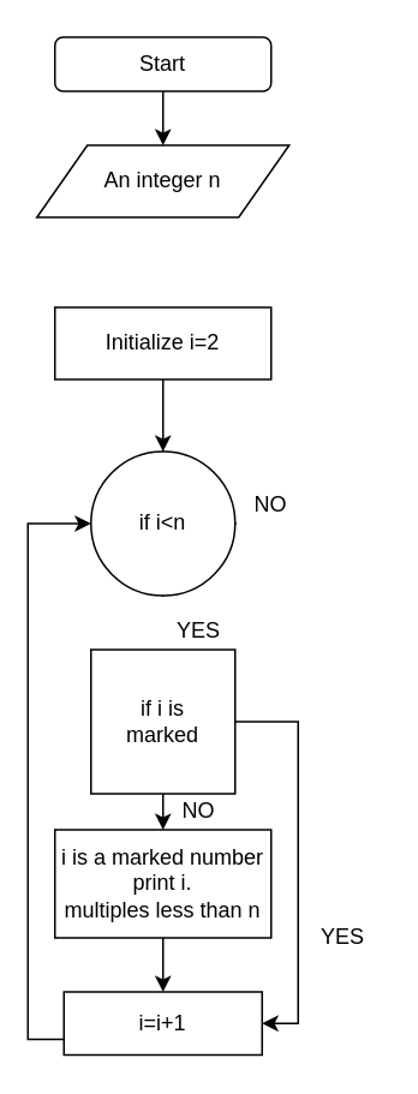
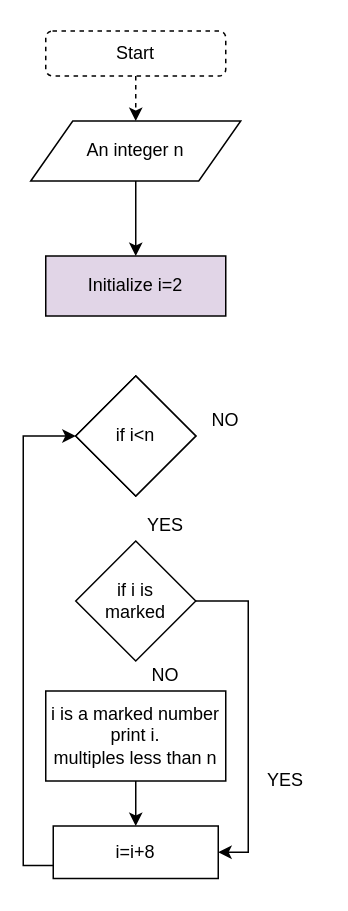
- <mxCell id="3" value="Start" style="rounded=1;whiteSpace=wrap;html=1;" vertex="1" parent="1"><mxGeometry x="30" y="20" width="120" height="30" as="geometry" /></mxCell>
+ <mxCell id="3" value="Start" style="rounded=1;whiteSpace=wrap;html=1;dashed=1;" vertex="1" parent="1"><mxGeometry x="30" y="20" width="120" height="30" as="geometry" /></mxCell>
- <mxCell id="2" style="edgeStyle=orthogonalEdgeStyle;rounded=0;orthogonalLoop=1;jettySize=auto;html=1;exitX=0.5;exitY=1;exitDx=0;exitDy=0;entryX=0.5;entryY=0;entryDx=0;entryDy=0;" edge="1" parent="1" source="3" target="5"><mxGeometry relative="1" as="geometry" /></mxCell>
+ <mxCell id="2" style="edgeStyle=orthogonalEdgeStyle;rounded=0;orthogonalLoop=1;jettySize=auto;html=1;exitX=0.5;exitY=1;exitDx=0;exitDy=0;entryX=0.5;entryY=0;entryDx=0;entryDy=0;dashed=1;" edge="1" parent="1" source="3" target="5"><mxGeometry relative="1" as="geometry" /></mxCell>
+ <mxCell id="4" style="edgeStyle=orthogonalEdgeStyle;rounded=0;orthogonalLoop=1;jettySize=auto;html=1;exitX=0.5;exitY=1;exitDx=0;exitDy=0;entryX=0.5;entryY=0;entryDx=0;entryDy=0;" edge="1" parent="1" source="5" target="7"><mxGeometry relative="1" as="geometry" /></mxCell>
- <mxCell id="7" value="Initialize i=2" style="rounded=0;whiteSpace=wrap;html=1;" vertex="1" parent="1"><mxGeometry x="30" y="170" width="120" height="40" as="geometry" /></mxCell>
+ <mxCell id="7" value="Initialize i=2" style="rounded=0;whiteSpace=wrap;html=1;fillColor=#e1d5e7;" vertex="1" parent="1"><mxGeometry x="30" y="170" width="120" height="40" as="geometry" /></mxCell>
- <mxCell id="6" style="edgeStyle=orthogonalEdgeStyle;rounded=0;orthogonalLoop=1;jettySize=auto;html=1;exitX=0.5;exitY=1;exitDx=0;exitDy=0;entryX=0.5;entryY=0;entryDx=0;entryDy=0;" edge="1" parent="1" source="7" target="10"><mxGeometry relative="1" as="geometry" /></mxCell>
- <mxCell id="10" value="if i&amp;lt;n" style="ellipse;whiteSpace=wrap;html=1;" vertex="1" parent="1"><mxGeometry x="50" y="250" width="80" height="80" as="geometry" /></mxCell>
+ <mxCell id="10" value="if i&amp;lt;n" style="rhombus;whiteSpace=wrap;html=1;" vertex="1" parent="1"><mxGeometry x="50" y="250" width="80" height="80" as="geometry" /></mxCell>
- <mxCell id="13" value="&lt;div&gt;if i is&lt;/div&gt;&lt;div&gt;marked&lt;br&gt;&lt;/div&gt;" style="whiteSpace=wrap;html=1;rounded=0;" vertex="1" parent="1"><mxGeometry x="50" y="360" width="80" height="80" as="geometry" /></mxCell>
+ <mxCell id="13" value="&lt;div&gt;if i is&lt;/div&gt;&lt;div&gt;marked&lt;br&gt;&lt;/div&gt;" style="rhombus;whiteSpace=wrap;html=1;" vertex="1" parent="1"><mxGeometry x="50" y="360" width="80" height="80" as="geometry" /></mxCell>
- <mxCell id="11" style="edgeStyle=orthogonalEdgeStyle;rounded=0;orthogonalLoop=1;jettySize=auto;html=1;exitX=0.5;exitY=1;exitDx=0;exitDy=0;entryX=0.5;entryY=0;entryDx=0;entryDy=0;" edge="1" parent="1" source="13" target="15"><mxGeometry relative="1" as="geometry" /></mxCell>
- <mxCell id="17" value="i=i+1" style="rounded=0;whiteSpace=wrap;html=1;" vertex="1" parent="1"><mxGeometry x="35" y="550" width="110" height="35" as="geometry" /></mxCell>
+ <mxCell id="17" value="i=i+8" style="rounded=0;whiteSpace=wrap;html=1;" vertex="1" parent="1"><mxGeometry x="35" y="550" width="110" height="35" as="geometry" /></mxCell>
